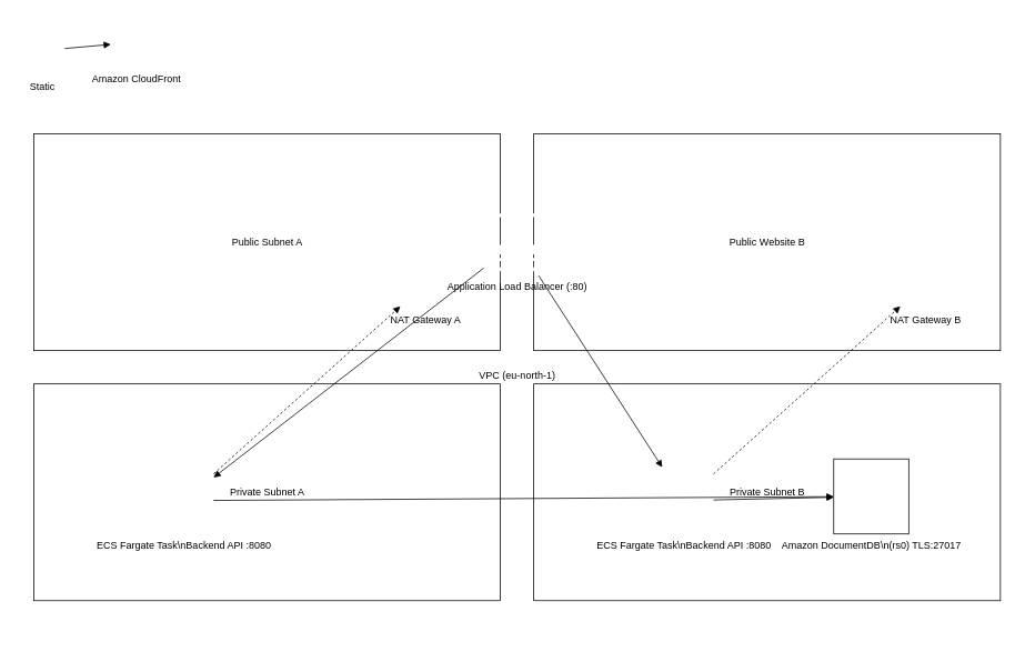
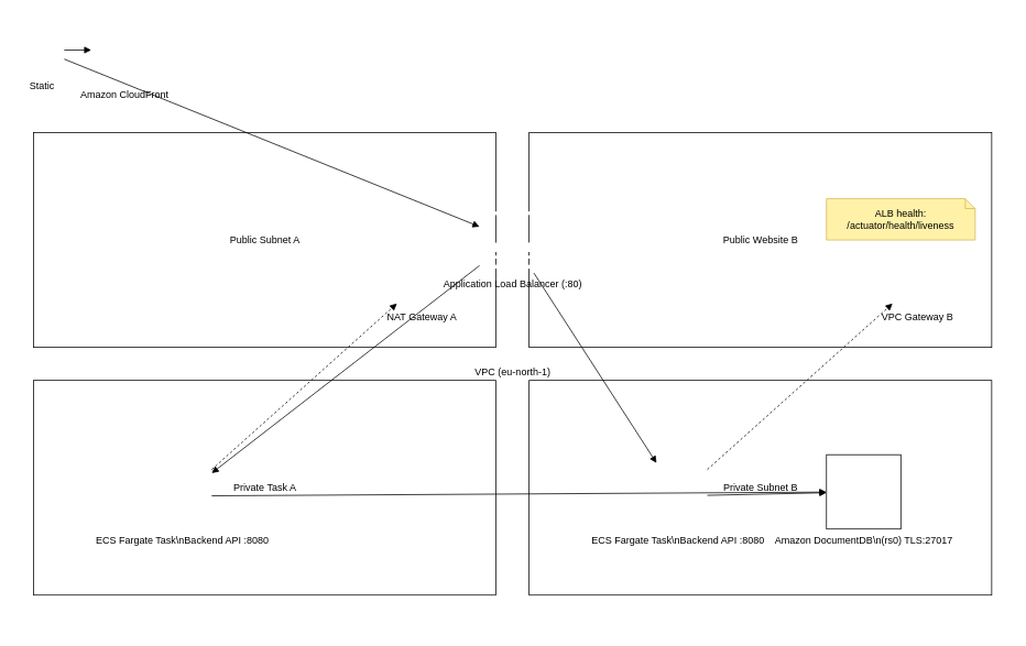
- <mxCell id="3" value="Amazon CloudFront" style="shape=mxgraph.aws4.cloudfront;verticalLabelPosition=bottom;verticalAlign=top;html=1;" vertex="1" parent="1"><mxGeometry x="110" y="20" width="105" height="60" as="geometry" /></mxCell>
+ <mxCell id="3" value="Amazon CloudFront" style="shape=mxgraph.aws4.cloudfront;verticalLabelPosition=bottom;verticalAlign=top;html=1;" vertex="1" parent="1"><mxGeometry x="110" y="20" width="80" height="80" as="geometry" /></mxCell>
+ <mxCell id="16" edge="1" parent="1" source="2" target="11" style="endArrow=block;html=1;"><mxGeometry relative="1" as="geometry" /></mxCell>
+ <mxCell id="23" value="ALB health: /actuator/health/liveness" style="shape=note;whiteSpace=wrap;html=1;size=12;fillColor=#fff2a8;strokeColor=#d6b656;" vertex="1" parent="4"><mxGeometry x="980" y="100" width="180" height="50" as="geometry" /></mxCell>
- <mxCell id="10" value="NAT Gateway B" style="shape=mxgraph.aws4.nat_gateway;verticalLabelPosition=bottom;verticalAlign=top;html=1;" vertex="1" parent="6"><mxGeometry x="440" y="150" width="60" height="60" as="geometry" /></mxCell>
+ <mxCell id="10" value="VPC Gateway B" style="shape=mxgraph.aws4.nat_gateway;verticalLabelPosition=bottom;verticalAlign=top;html=1;" vertex="1" parent="6"><mxGeometry x="440" y="150" width="60" height="60" as="geometry" /></mxCell>
- <mxCell id="7" value="Private Subnet A" style="shape=mxgraph.aws4.private_subnet;html=1;container=1;" vertex="1" parent="4"><mxGeometry x="20" y="320" width="560" height="260" as="geometry" /></mxCell>
+ <mxCell id="7" value="Private Task A" style="shape=mxgraph.aws4.private_subnet;html=1;container=1;" vertex="1" parent="4"><mxGeometry x="20" y="320" width="560" height="260" as="geometry" /></mxCell>
